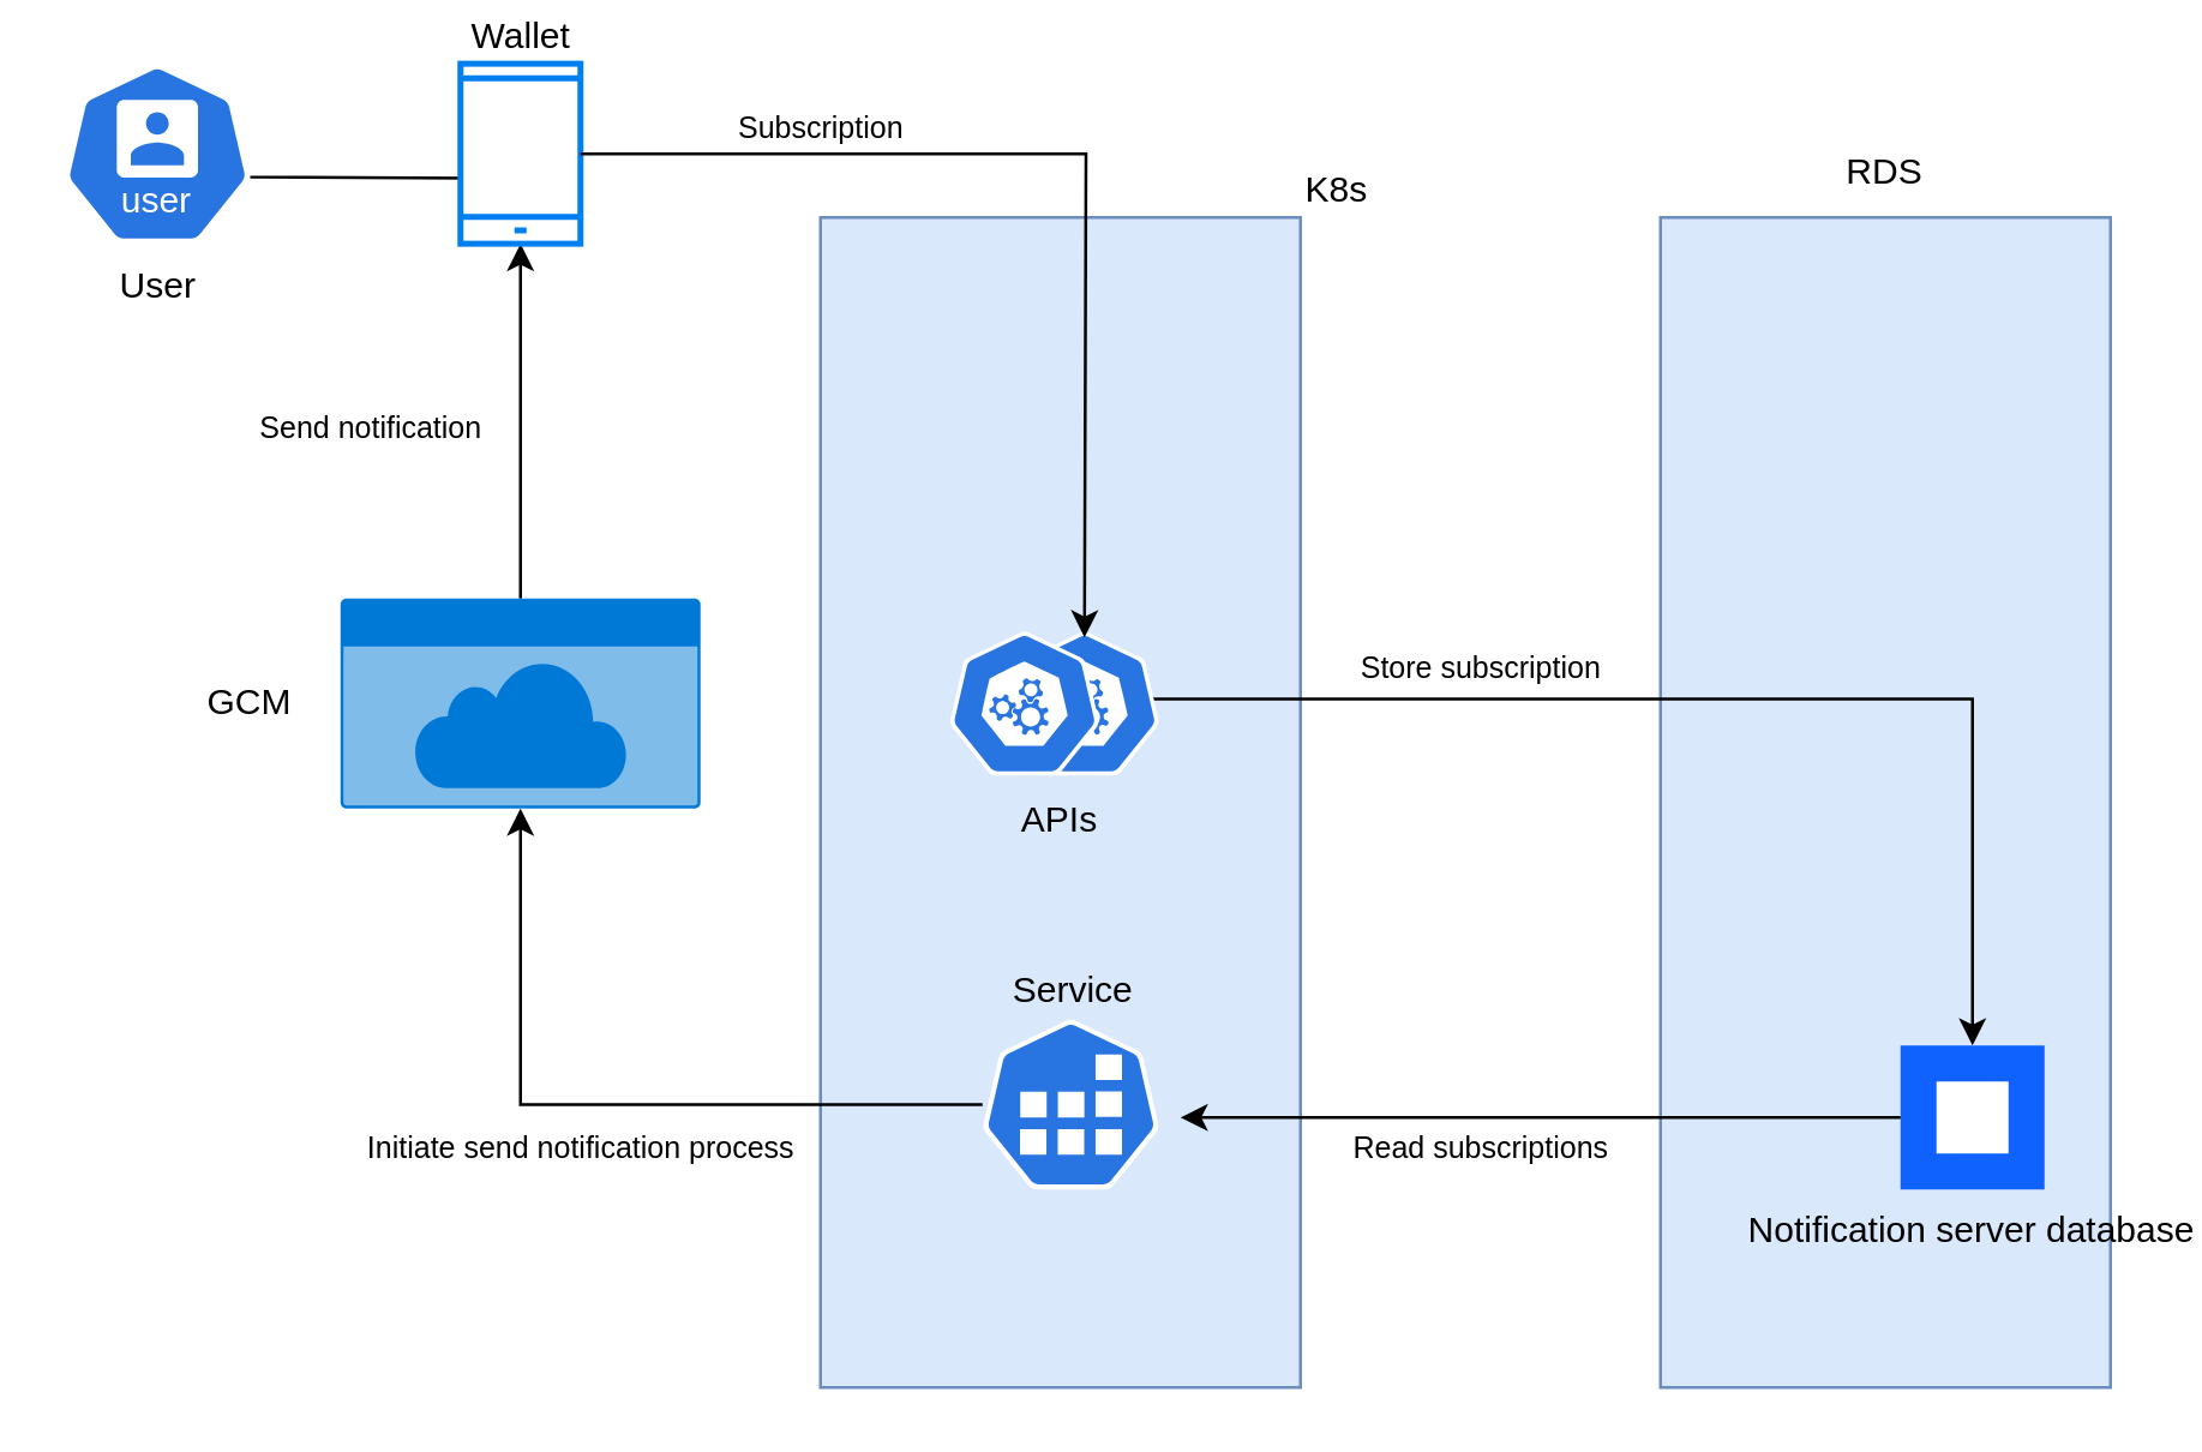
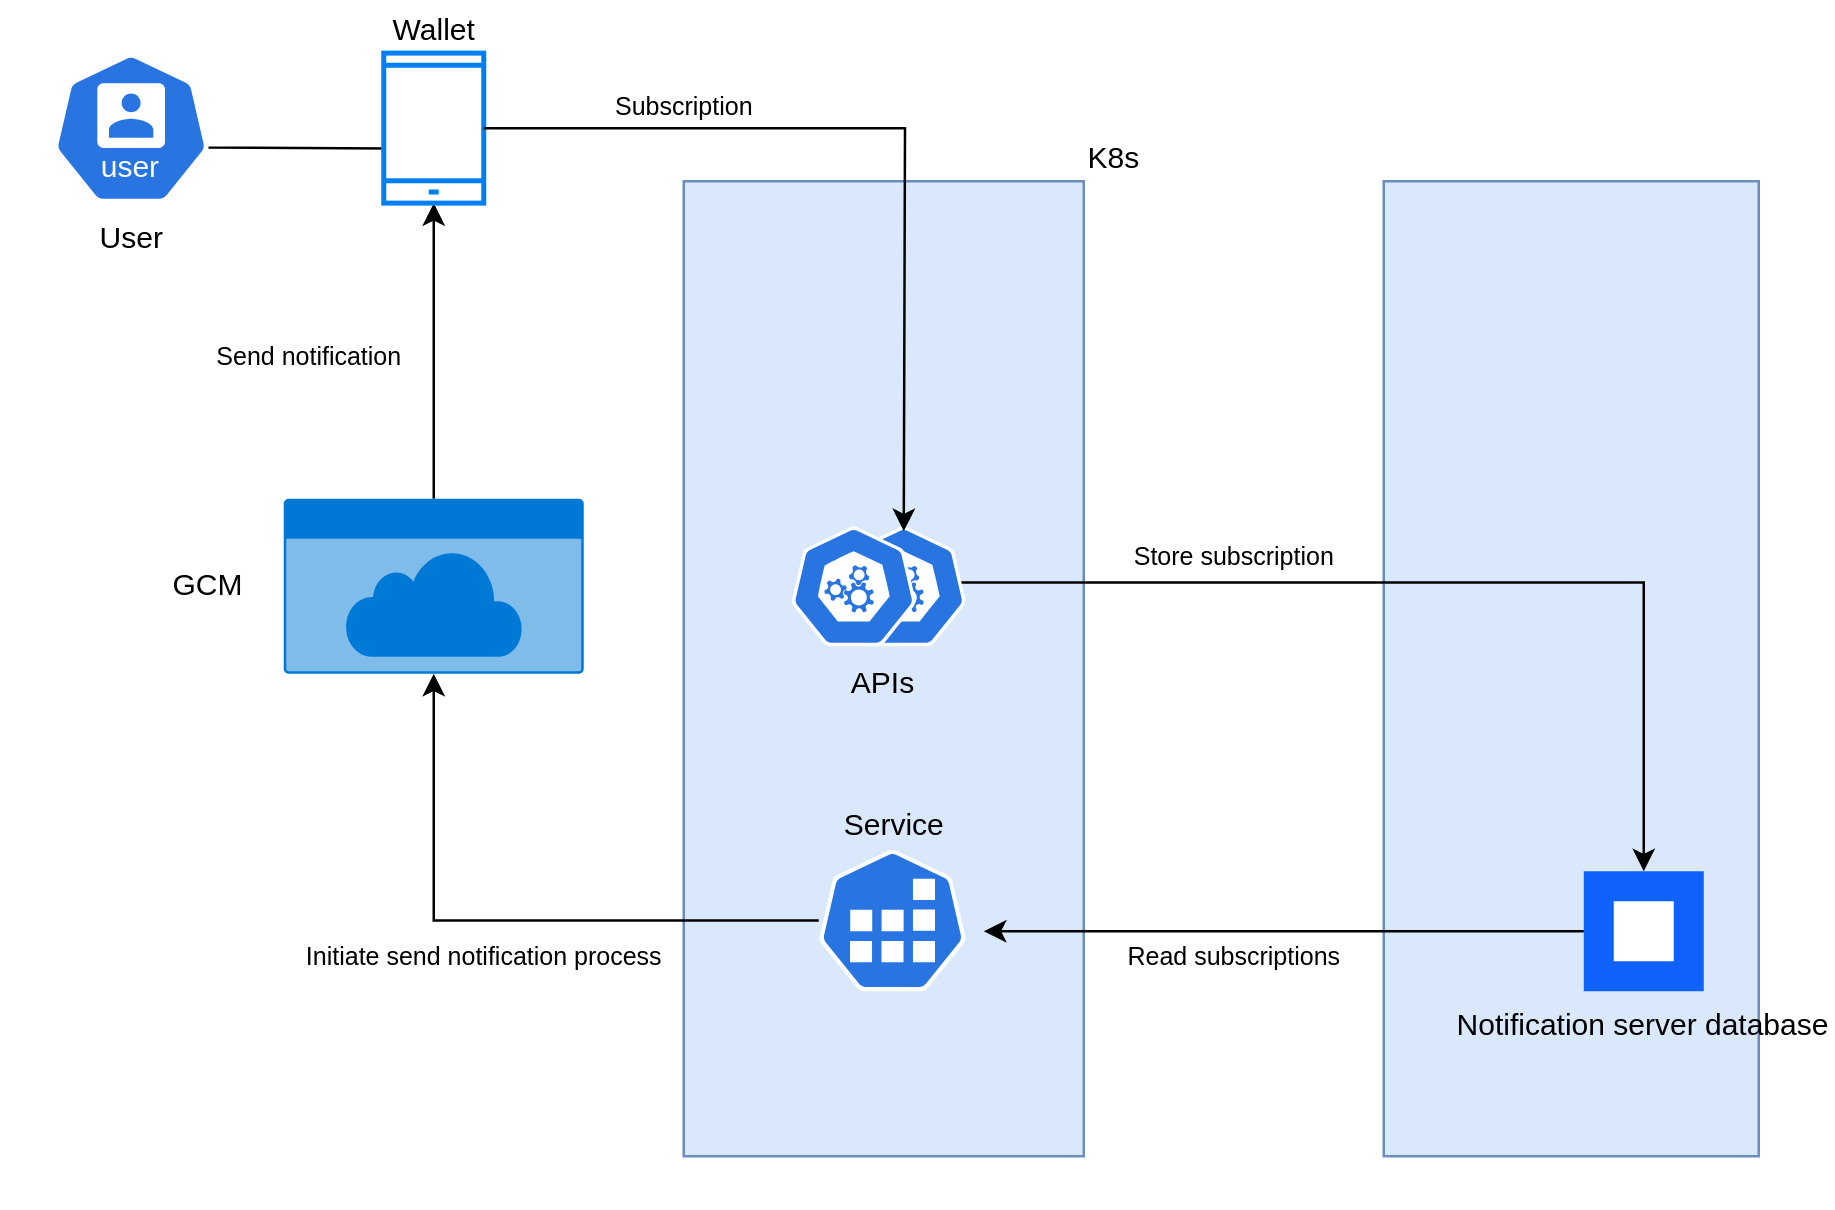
- <mxCell id="11" value="RDS" style="text;html=1;align=center;verticalAlign=middle;whiteSpace=wrap;rounded=0;" vertex="1" parent="1"><mxGeometry x="598" y="42" width="60" height="30" as="geometry" /></mxCell>
